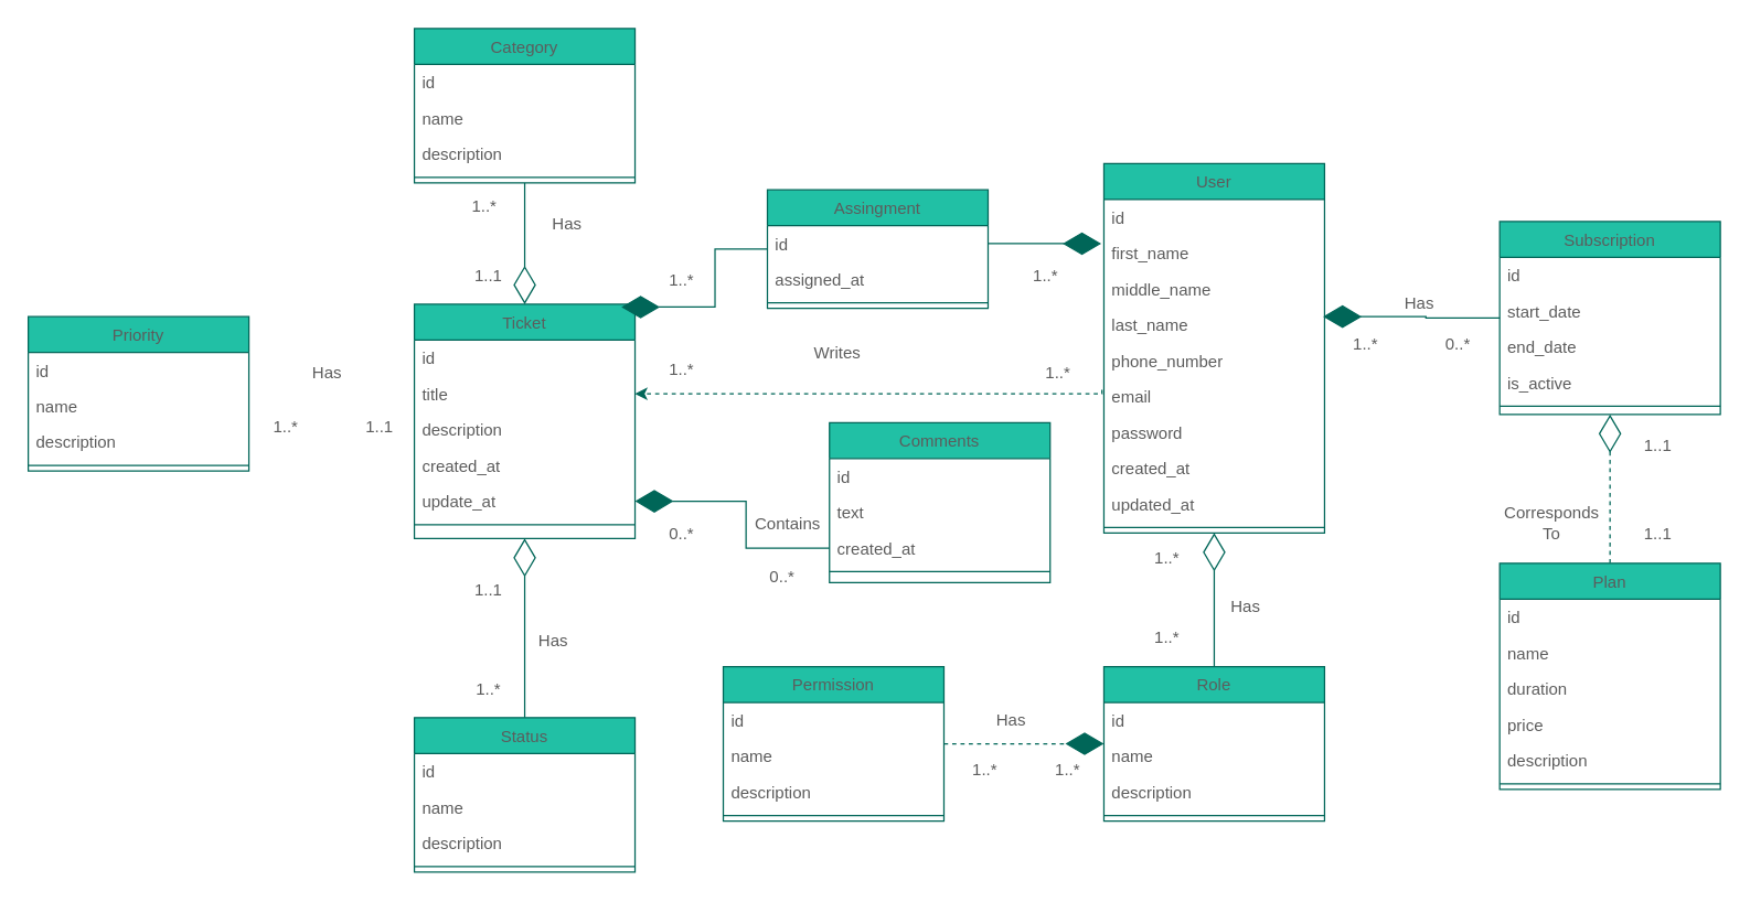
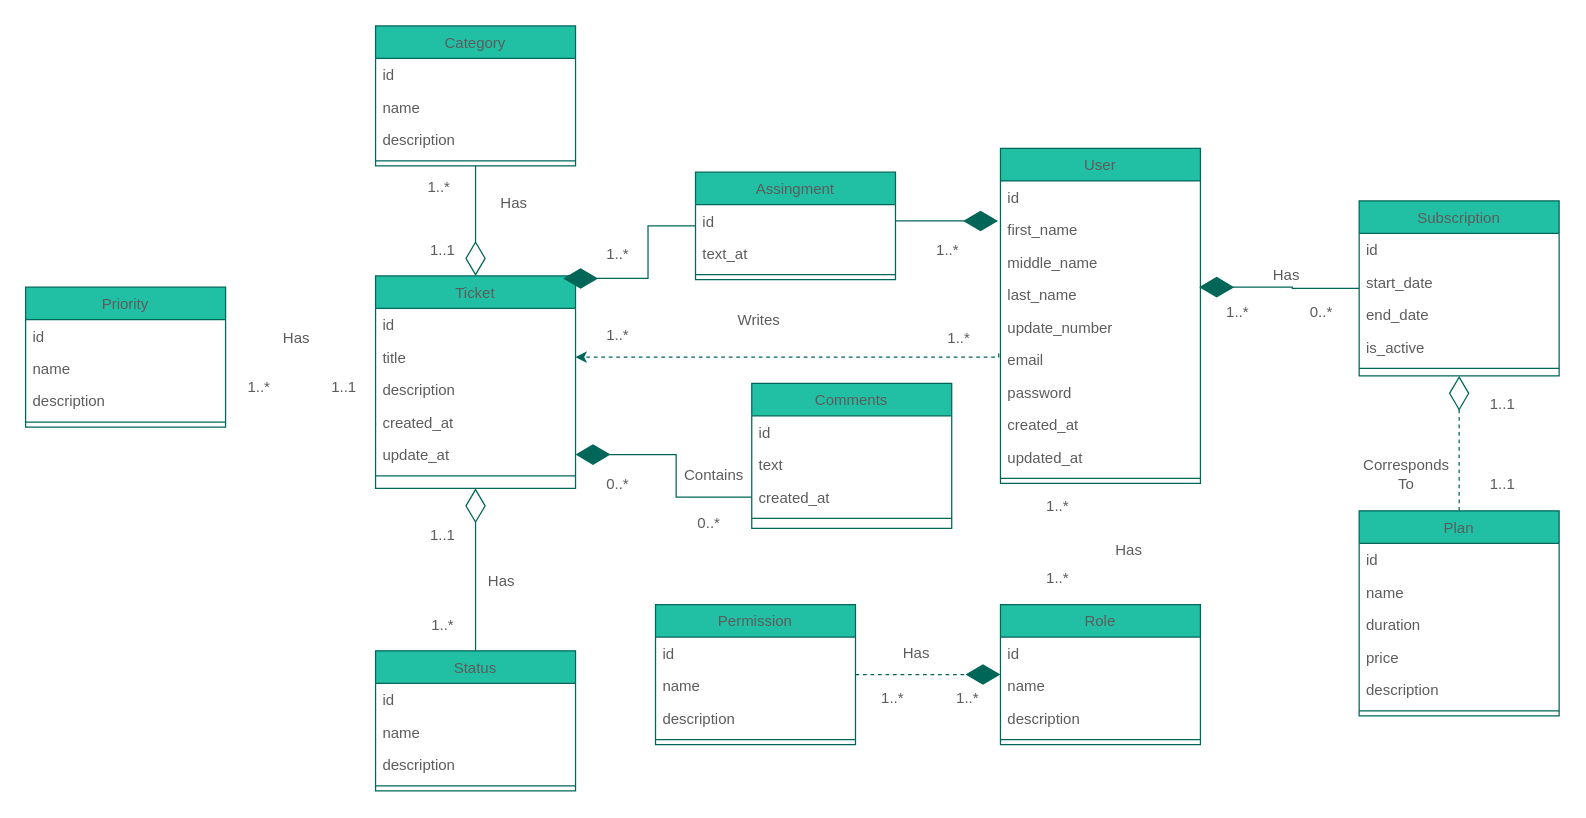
- <mxCell id="102" value="assigned_at" style="text;align=left;verticalAlign=top;spacingLeft=4;spacingRight=4;overflow=hidden;rotatable=0;points=[[0,0.5],[1,0.5]];portConstraint=eastwest;labelBackgroundColor=none;fontColor=#5C5C5C;" vertex="1" parent="100"><mxGeometry y="52" width="160" height="26" as="geometry" /></mxCell>
+ <mxCell id="102" value="text_at" style="text;align=left;verticalAlign=top;spacingLeft=4;spacingRight=4;overflow=hidden;rotatable=0;points=[[0,0.5],[1,0.5]];portConstraint=eastwest;labelBackgroundColor=none;fontColor=#5C5C5C;" vertex="1" parent="100"><mxGeometry y="52" width="160" height="26" as="geometry" /></mxCell>
- <mxCell id="25" value="phone_number&#10;" style="text;align=left;verticalAlign=top;spacingLeft=4;spacingRight=4;overflow=hidden;rotatable=0;points=[[0,0.5],[1,0.5]];portConstraint=eastwest;rounded=0;shadow=0;html=0;labelBackgroundColor=none;fontColor=#5C5C5C;" parent="20" vertex="1"><mxGeometry y="130" width="160" height="26" as="geometry" /></mxCell>
+ <mxCell id="25" value="update_number&#10;" style="text;align=left;verticalAlign=top;spacingLeft=4;spacingRight=4;overflow=hidden;rotatable=0;points=[[0,0.5],[1,0.5]];portConstraint=eastwest;rounded=0;shadow=0;html=0;labelBackgroundColor=none;fontColor=#5C5C5C;" parent="20" vertex="1"><mxGeometry y="130" width="160" height="26" as="geometry" /></mxCell>
- <mxCell id="14" style="edgeStyle=orthogonalEdgeStyle;rounded=0;orthogonalLoop=1;jettySize=auto;html=1;entryX=0.5;entryY=1;entryDx=0;entryDy=0;endSize=25;endArrow=diamondThin;endFill=0;labelBackgroundColor=none;strokeColor=#006658;fontColor=default;" parent="1" source="15" target="20" edge="1"><mxGeometry relative="1" as="geometry" /></mxCell>
